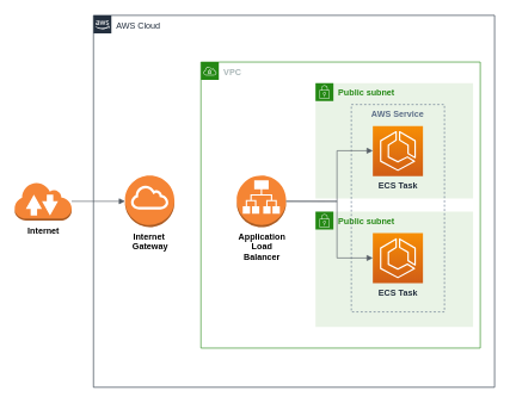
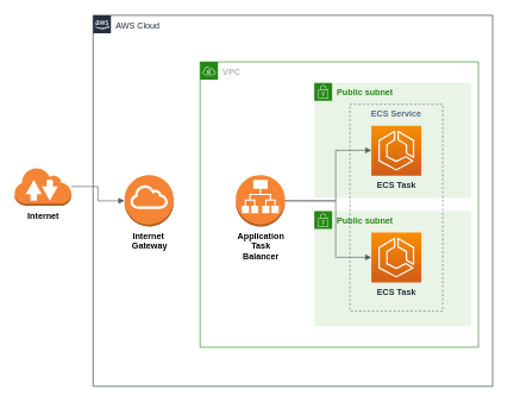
- <mxCell id="6" value="AWS Service" style="fillColor=none;strokeColor=#5A6C86;dashed=1;verticalAlign=top;fontStyle=1;fontColor=#5A6C86;" parent="1" vertex="1"><mxGeometry x="490" y="145.38" width="130" height="290" as="geometry" /></mxCell>
+ <mxCell id="6" value="ECS Service" style="fillColor=none;strokeColor=#5A6C86;dashed=1;verticalAlign=top;fontStyle=1;fontColor=#5A6C86;" parent="1" vertex="1"><mxGeometry x="490" y="145.38" width="130" height="290" as="geometry" /></mxCell>
- <mxCell id="14" value="&lt;b&gt;Internet&lt;/b&gt;" style="outlineConnect=0;dashed=0;verticalLabelPosition=bottom;verticalAlign=top;align=center;html=1;shape=mxgraph.aws3.internet_2;fillColor=#F58536;gradientColor=none;shadow=0;strokeWidth=3;" parent="1" vertex="1"><mxGeometry x="20" y="253.75" width="79.5" height="54" as="geometry" /></mxCell>
+ <mxCell id="14" value="&lt;b&gt;Internet&lt;/b&gt;" style="outlineConnect=0;dashed=0;verticalLabelPosition=bottom;verticalAlign=top;align=center;html=1;shape=mxgraph.aws3.internet_2;fillColor=#F58536;gradientColor=none;shadow=0;strokeWidth=3;" parent="1" vertex="1"><mxGeometry x="20" y="233.75" width="79.5" height="54" as="geometry" /></mxCell>
- <mxCell id="7" value="&lt;b&gt;Application&lt;br&gt;Load&lt;br&gt;Balancer&lt;/b&gt;" style="outlineConnect=0;dashed=0;verticalLabelPosition=bottom;verticalAlign=top;align=center;html=1;shape=mxgraph.aws3.application_load_balancer;fillColor=#F58534;gradientColor=none;" parent="1" vertex="1"><mxGeometry x="330" y="244.75" width="69" height="72" as="geometry" /></mxCell>
+ <mxCell id="7" value="&lt;b&gt;Application&lt;br&gt;Task&lt;br&gt;Balancer&lt;/b&gt;" style="outlineConnect=0;dashed=0;verticalLabelPosition=bottom;verticalAlign=top;align=center;html=1;shape=mxgraph.aws3.application_load_balancer;fillColor=#F58534;gradientColor=none;" parent="1" vertex="1"><mxGeometry x="330" y="244.75" width="69" height="72" as="geometry" /></mxCell>
